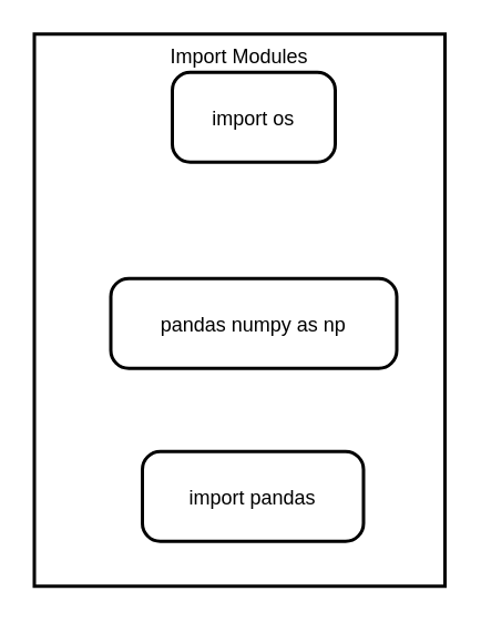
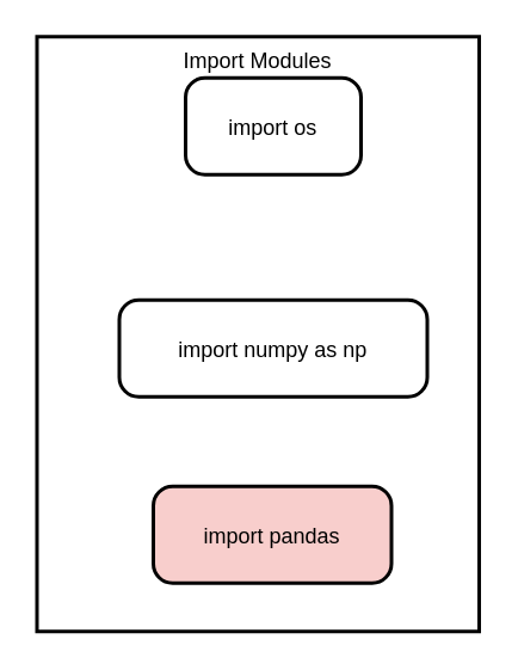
- <mxCell id="4" value="pandas numpy as np" style="rounded=1;arcSize=20;strokeWidth=2" vertex="1" parent="2"><mxGeometry x="46" y="147" width="172" height="54" as="geometry" /></mxCell>
+ <mxCell id="4" value="import numpy as np" style="rounded=1;arcSize=20;strokeWidth=2" vertex="1" parent="2"><mxGeometry x="46" y="147" width="172" height="54" as="geometry" /></mxCell>
- <mxCell id="5" value="import pandas" style="rounded=1;arcSize=20;strokeWidth=2" vertex="1" parent="2"><mxGeometry x="65" y="251" width="133" height="54" as="geometry" /></mxCell>
+ <mxCell id="5" value="import pandas" style="rounded=1;arcSize=20;strokeWidth=2;fillColor=#f8cecc;" vertex="1" parent="2"><mxGeometry x="65" y="251" width="133" height="54" as="geometry" /></mxCell>
